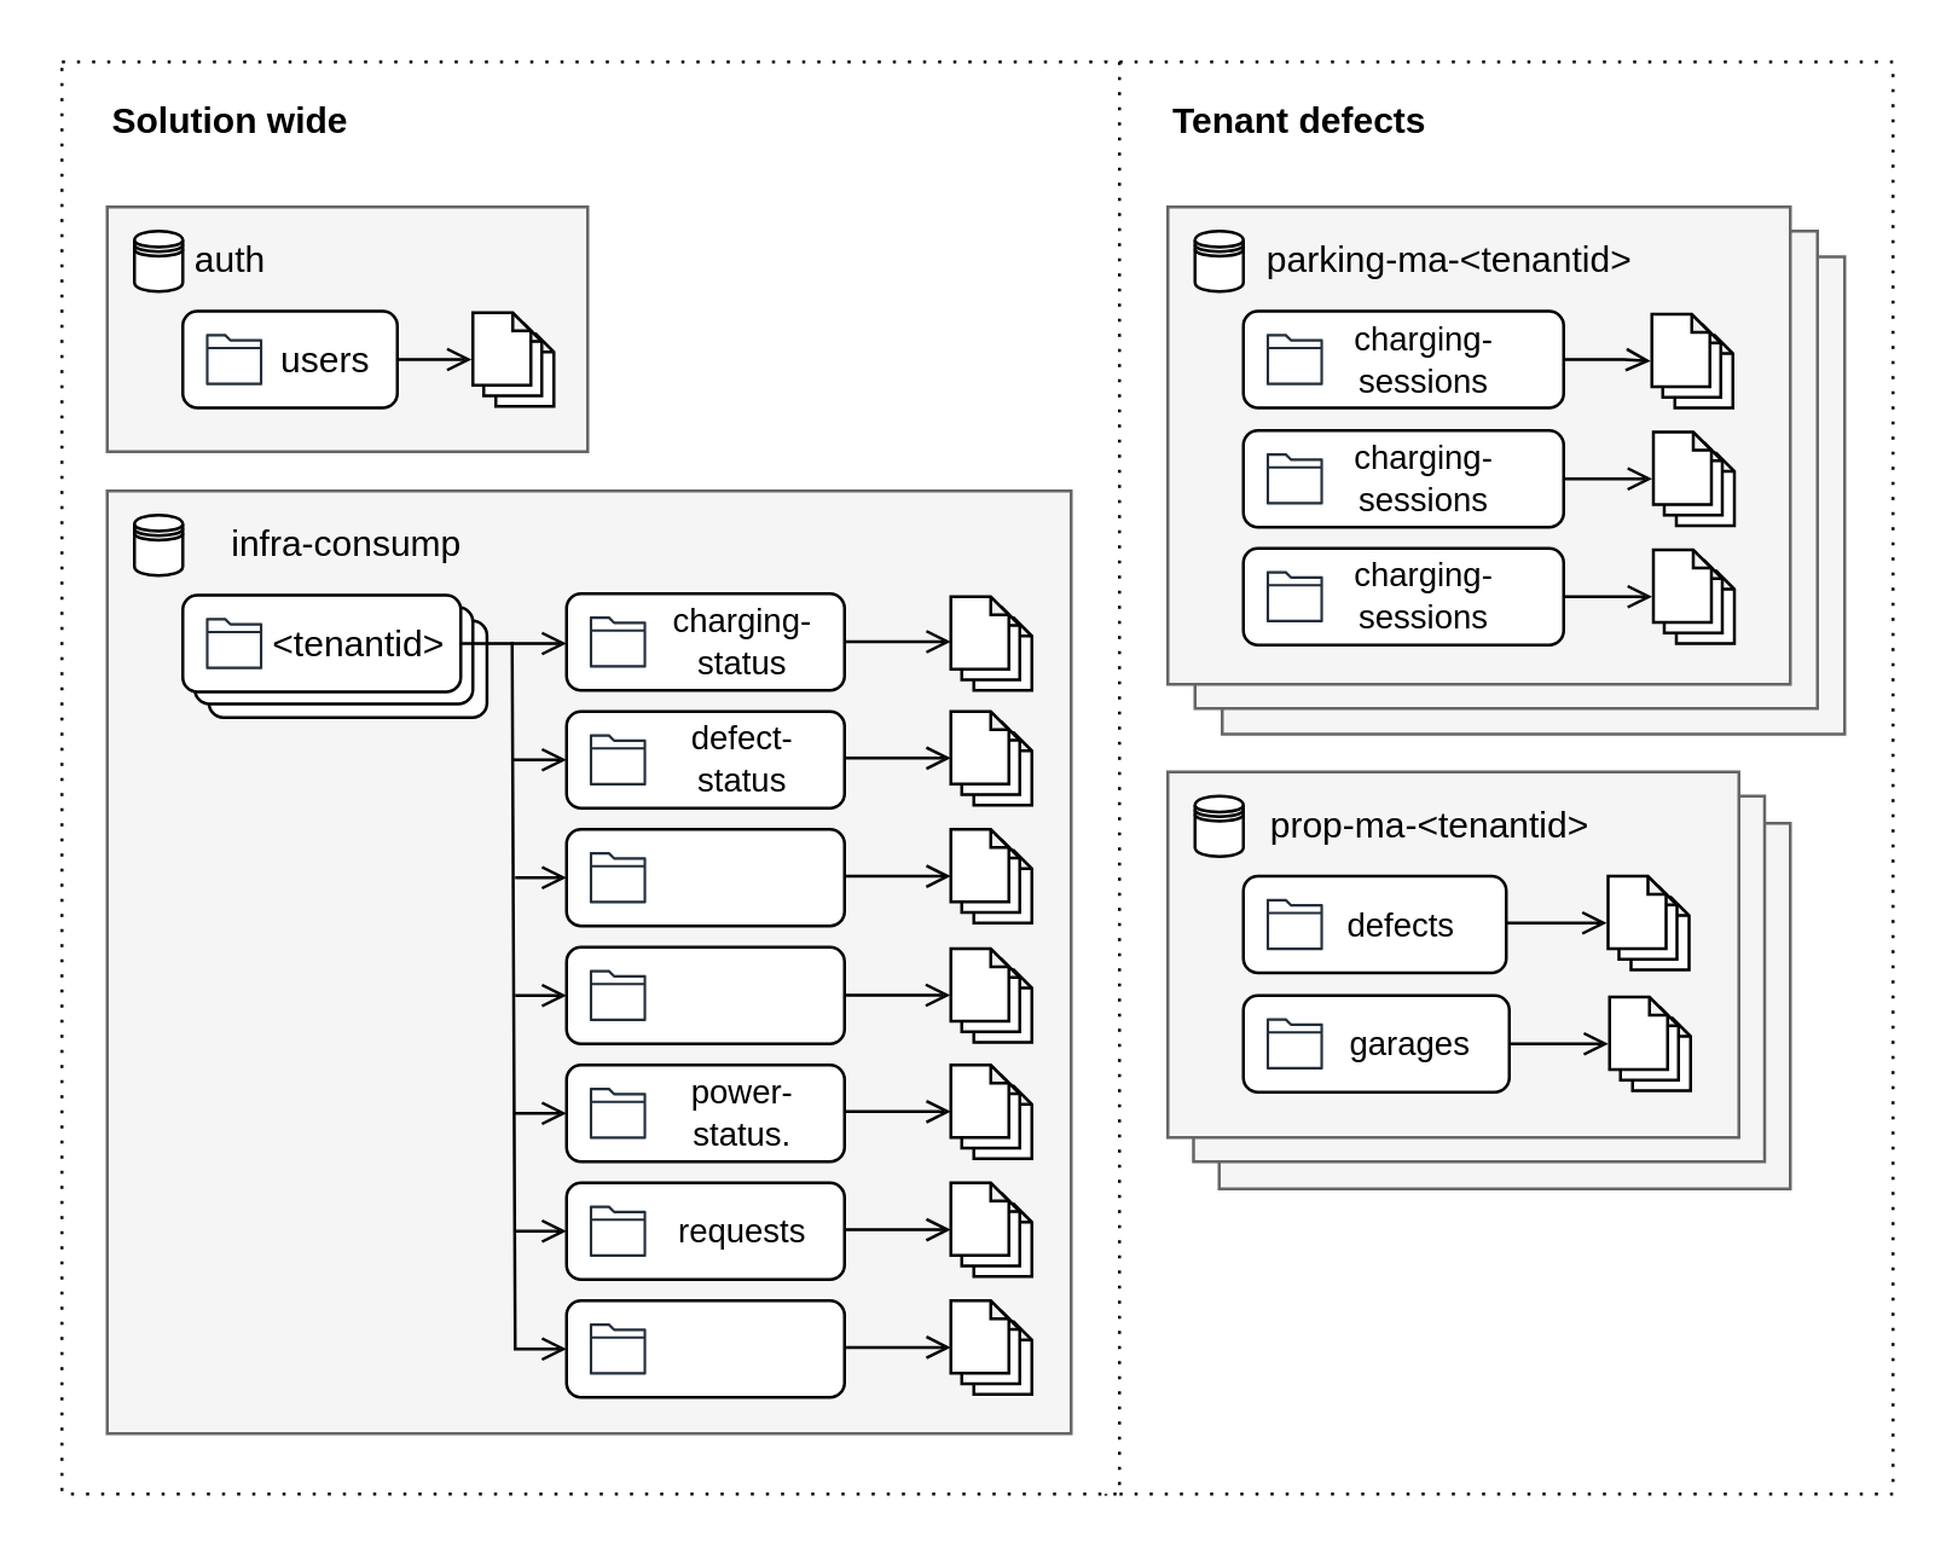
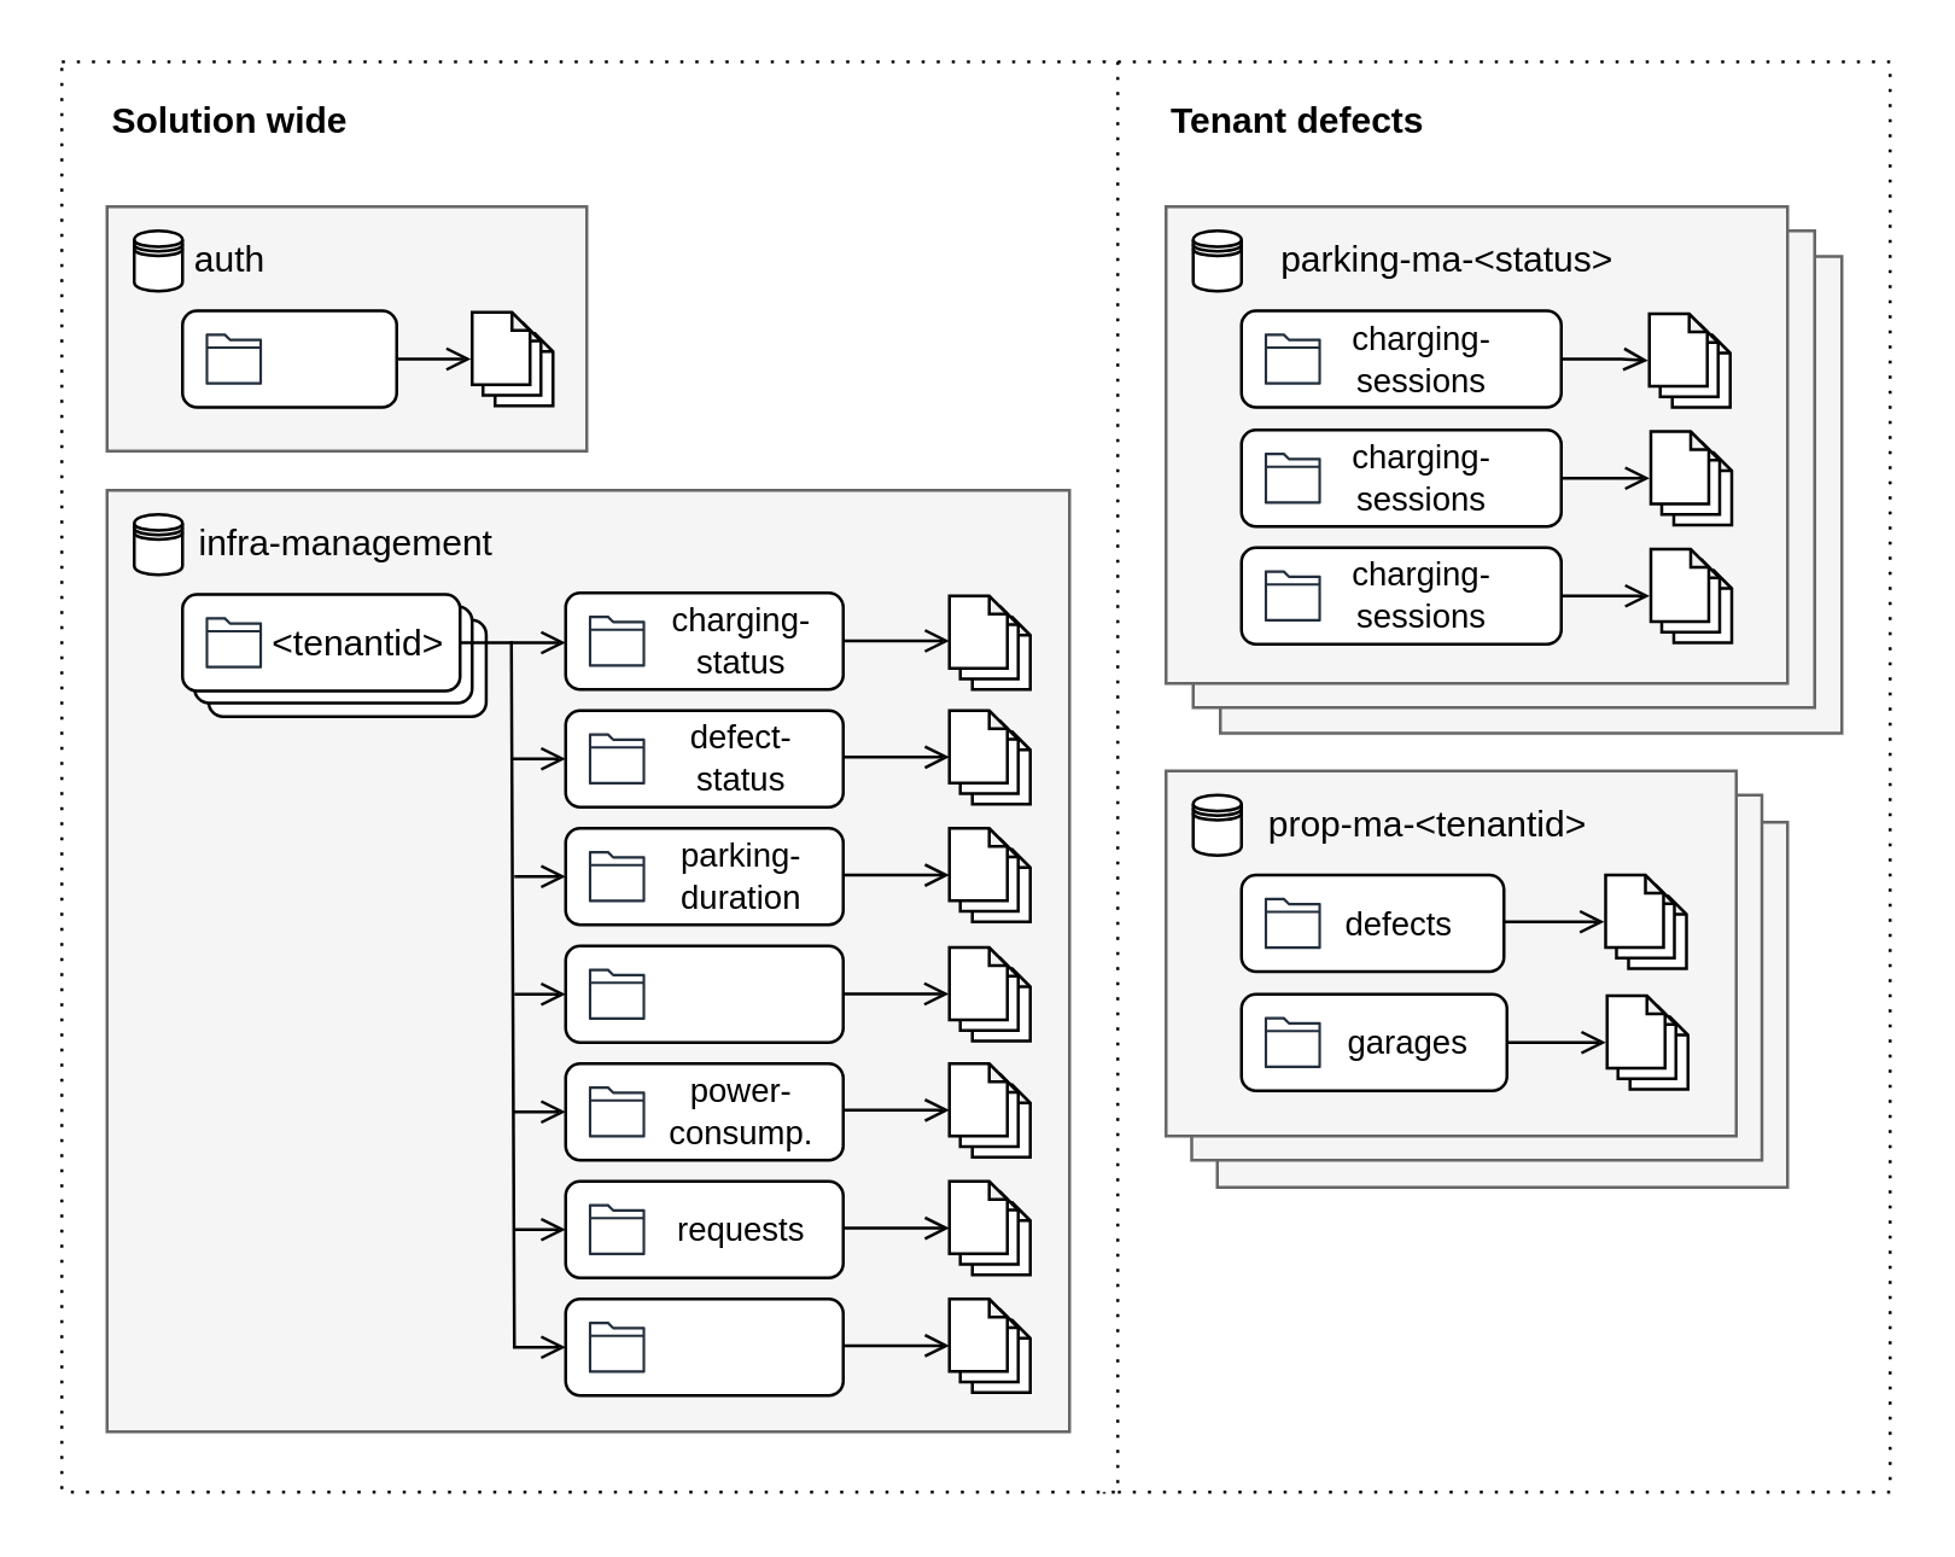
- <mxCell id="81" value="parking-ma-&amp;lt;tenantid&amp;gt;" style="text;html=1;align=center;verticalAlign=middle;whiteSpace=wrap;rounded=0;" vertex="1" parent="1"><mxGeometry x="407" y="76" width="145" height="20" as="geometry" /></mxCell>
+ <mxCell id="81" value="parking-ma-&amp;lt;status&amp;gt;" style="text;html=1;align=center;verticalAlign=middle;whiteSpace=wrap;rounded=0;" vertex="1" parent="1"><mxGeometry x="407" y="76" width="145" height="20" as="geometry" /></mxCell>
- <mxCell id="14" value="users" style="text;html=1;align=center;verticalAlign=middle;whiteSpace=wrap;rounded=0;" vertex="1" parent="1"><mxGeometry x="88.34" y="108.5" width="38.66" height="20" as="geometry" /></mxCell>
- <mxCell id="19" value="infra-consump" style="text;html=1;align=center;verticalAlign=middle;whiteSpace=wrap;rounded=0;" vertex="1" parent="1"><mxGeometry x="56" y="170" width="117" height="20" as="geometry" /></mxCell>
+ <mxCell id="19" value="infra-management" style="text;html=1;align=center;verticalAlign=middle;whiteSpace=wrap;rounded=0;" vertex="1" parent="1"><mxGeometry x="56" y="170" width="117" height="20" as="geometry" /></mxCell>
+ <mxCell id="37" value="parking-duration" style="text;html=1;align=center;verticalAlign=middle;whiteSpace=wrap;rounded=0;fontSize=11;" vertex="1" parent="1"><mxGeometry x="226" y="280" width="38.66" height="20" as="geometry" /></mxCell>
- <mxCell id="44" value="power-status." style="text;html=1;align=center;verticalAlign=middle;whiteSpace=wrap;rounded=0;fontSize=11;" vertex="1" parent="1"><mxGeometry x="226" y="358" width="38.66" height="20" as="geometry" /></mxCell>
+ <mxCell id="44" value="power-consump." style="text;html=1;align=center;verticalAlign=middle;whiteSpace=wrap;rounded=0;fontSize=11;" vertex="1" parent="1"><mxGeometry x="226" y="358" width="38.66" height="20" as="geometry" /></mxCell>
